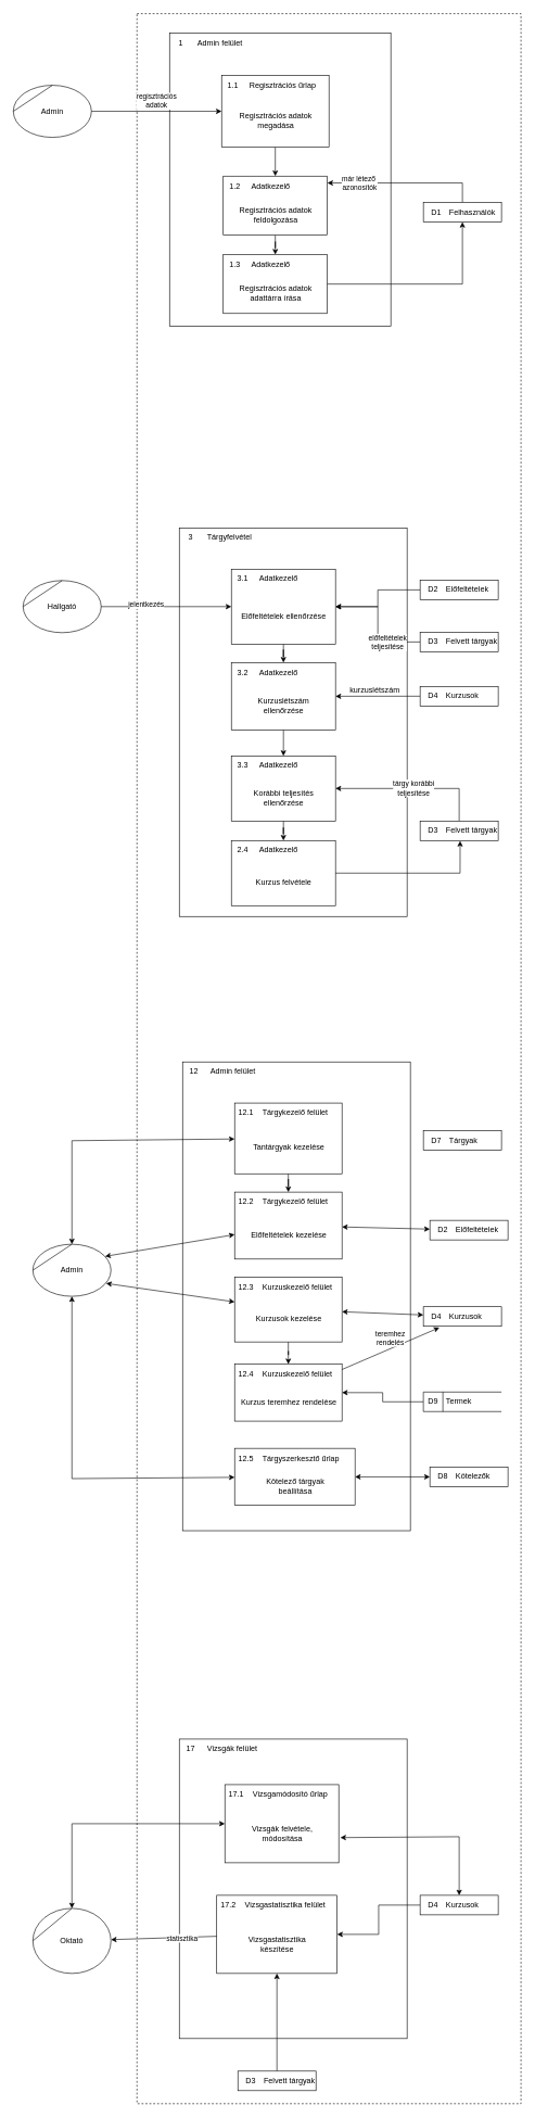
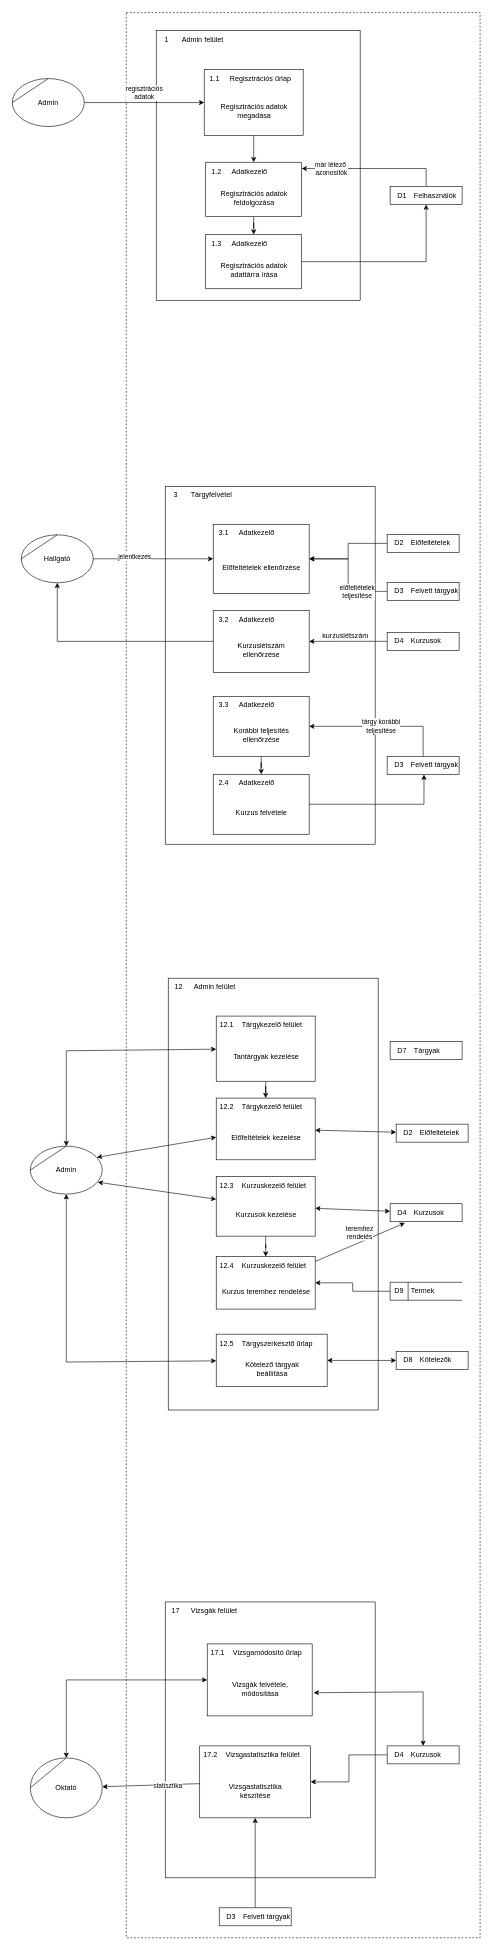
- <mxCell id="26" style="edgeStyle=orthogonalEdgeStyle;rounded=0;orthogonalLoop=1;jettySize=auto;html=1;" parent="23" source="27" target="31" edge="1"><mxGeometry relative="1" as="geometry" /></mxCell>
- <mxCell id="30" style="edgeStyle=orthogonalEdgeStyle;rounded=0;orthogonalLoop=1;jettySize=auto;html=1;" parent="23" source="31" target="35" edge="1"><mxGeometry relative="1" as="geometry" /></mxCell>
+ <mxCell id="30" style="edgeStyle=orthogonalEdgeStyle;rounded=0;orthogonalLoop=1;jettySize=auto;html=1;" parent="23" source="31" target="109" edge="1"><mxGeometry relative="1" as="geometry" /></mxCell>
